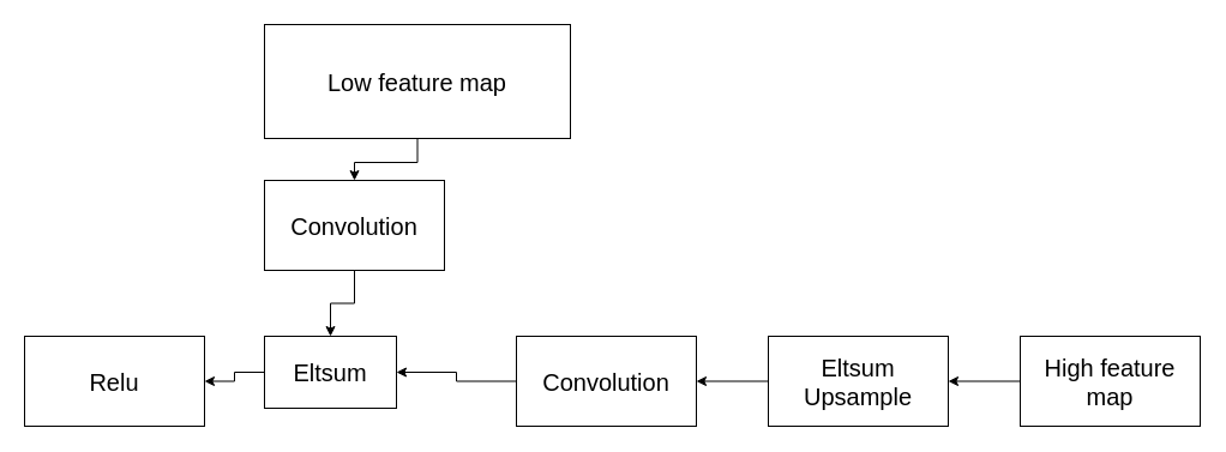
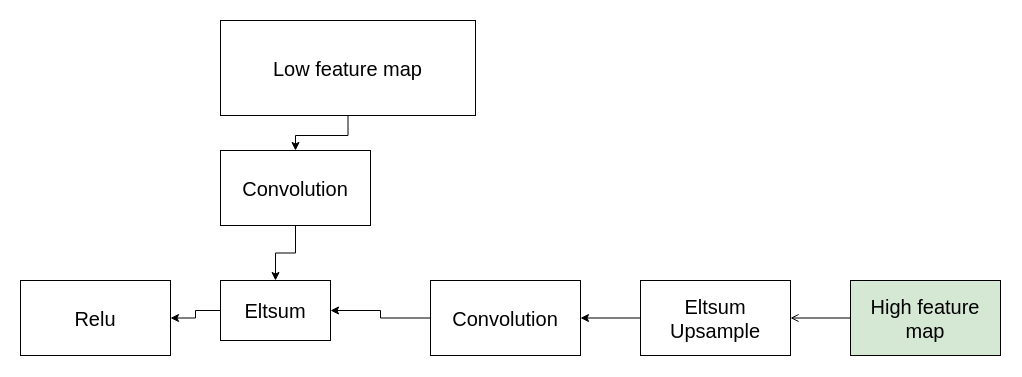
- <mxCell id="11" style="edgeStyle=orthogonalEdgeStyle;rounded=0;orthogonalLoop=1;jettySize=auto;html=1;exitX=0;exitY=0.5;exitDx=0;exitDy=0;entryX=1;entryY=0.5;entryDx=0;entryDy=0;" parent="1" source="12" target="5" edge="1"><mxGeometry relative="1" as="geometry" /></mxCell>
+ <mxCell id="11" style="edgeStyle=orthogonalEdgeStyle;rounded=0;orthogonalLoop=1;jettySize=auto;html=1;exitX=0;exitY=0.5;exitDx=0;exitDy=0;entryX=1;entryY=0.5;entryDx=0;entryDy=0;endArrow=open;" parent="1" source="12" target="5" edge="1"><mxGeometry relative="1" as="geometry" /></mxCell>
- <mxCell id="12" value="High feature map" style="rounded=0;whiteSpace=wrap;html=1;fontSize=20;" parent="1" vertex="1"><mxGeometry x="850" y="280" width="150" height="75" as="geometry" /></mxCell>
+ <mxCell id="12" value="High feature map" style="rounded=0;whiteSpace=wrap;html=1;fontSize=20;fillColor=#d5e8d4;" parent="1" vertex="1"><mxGeometry x="850" y="280" width="150" height="75" as="geometry" /></mxCell>
